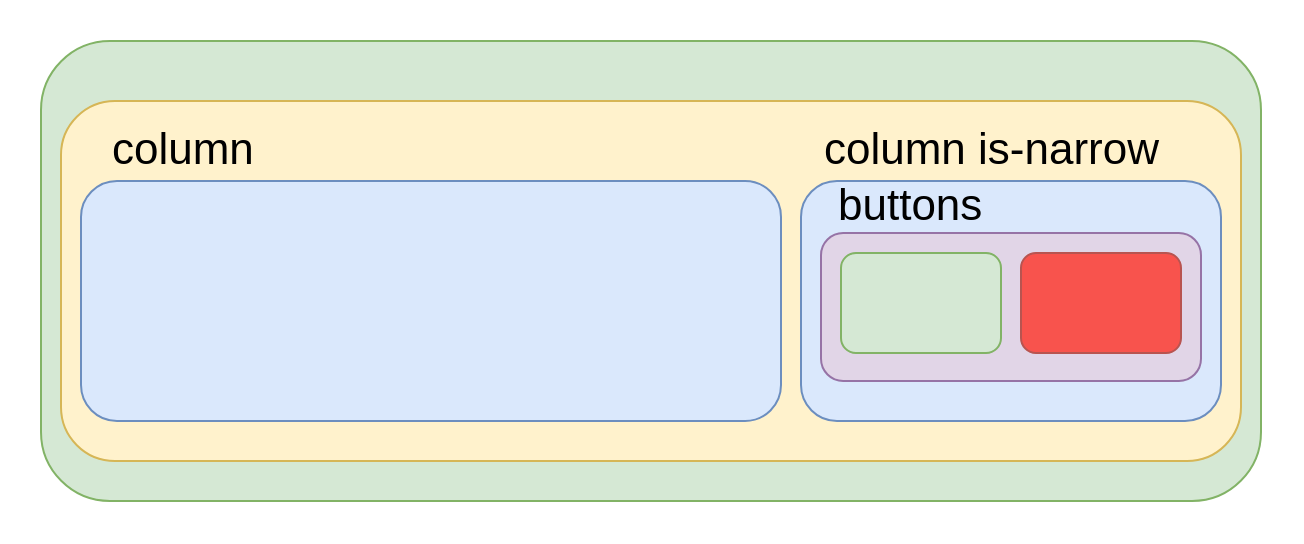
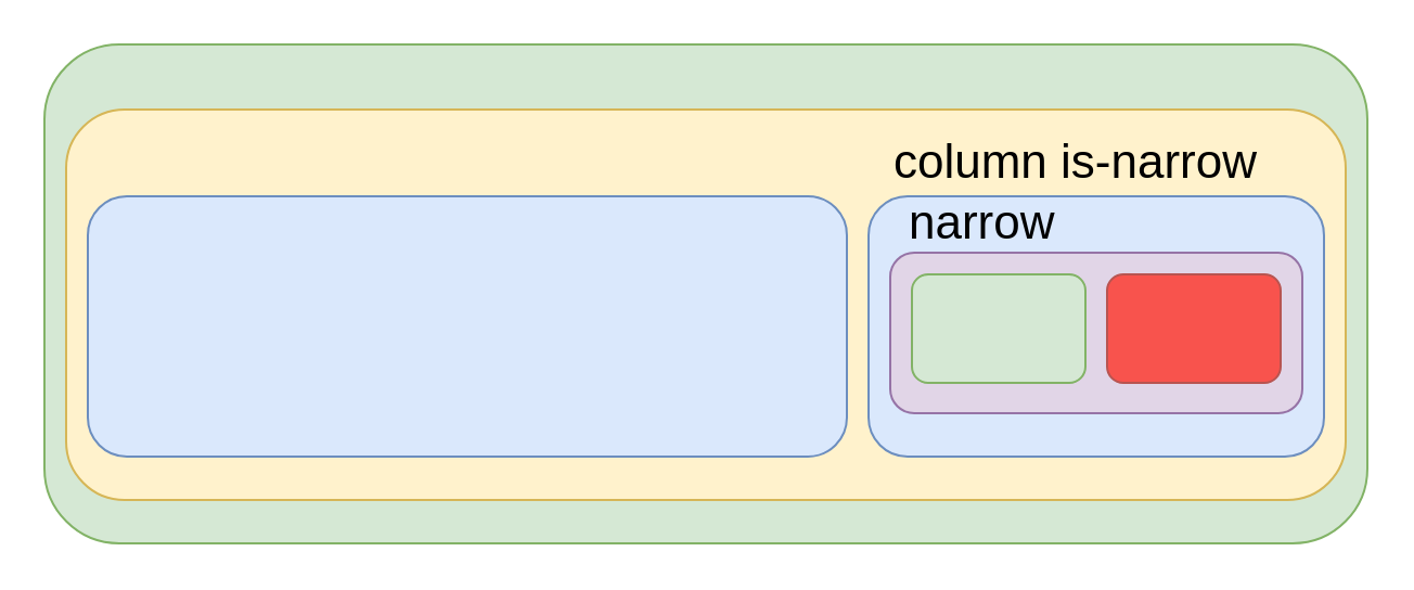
- <mxCell id="9" value="column" style="text;html=1;align=left;verticalAlign=middle;resizable=0;points=[];autosize=1;fontSize=22;" vertex="1" parent="1"><mxGeometry x="54" y="60" width="90" height="30" as="geometry" /></mxCell>
- <mxCell id="11" value="buttons" style="text;html=1;align=left;verticalAlign=middle;resizable=0;points=[];autosize=1;fontSize=22;" vertex="1" parent="1"><mxGeometry x="417" y="88" width="90" height="30" as="geometry" /></mxCell>
+ <mxCell id="11" value="narrow" style="text;html=1;align=left;verticalAlign=middle;resizable=0;points=[];autosize=1;fontSize=22;" vertex="1" parent="1"><mxGeometry x="417" y="88" width="90" height="30" as="geometry" /></mxCell>
